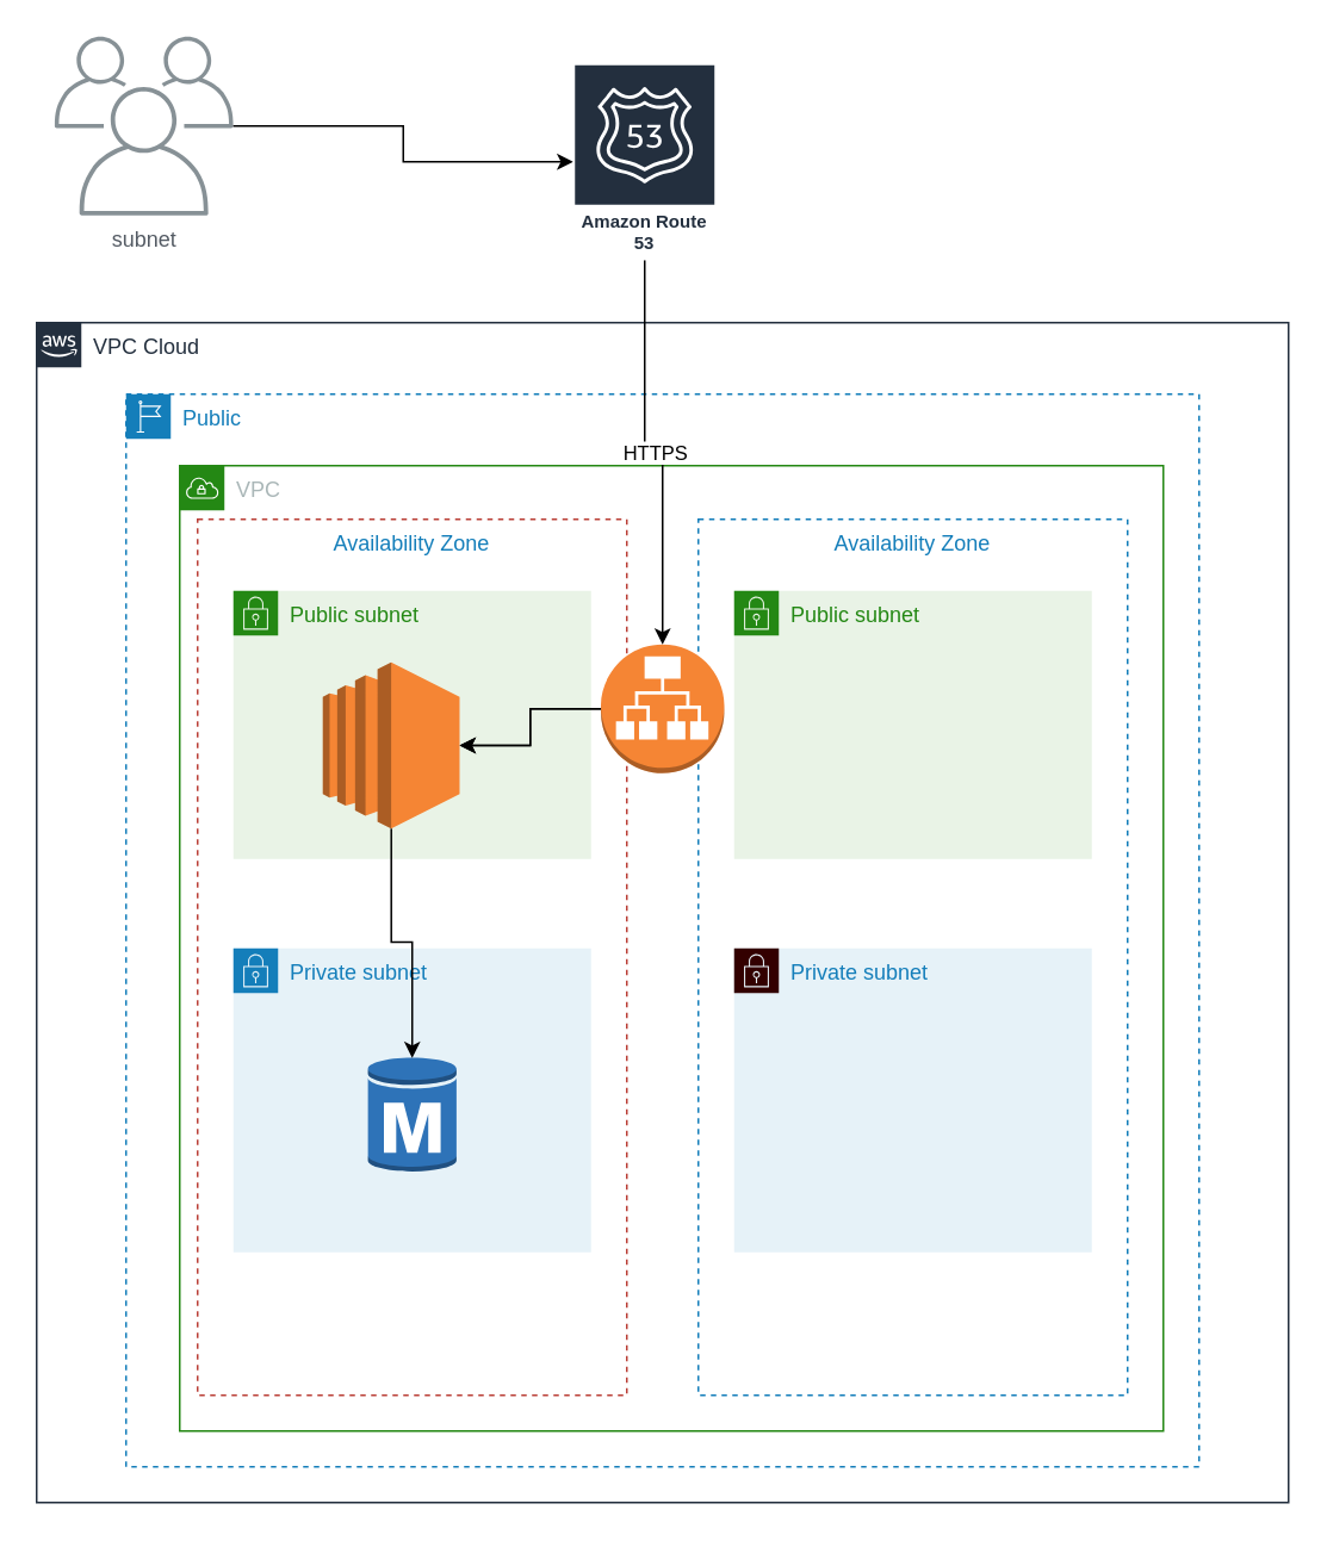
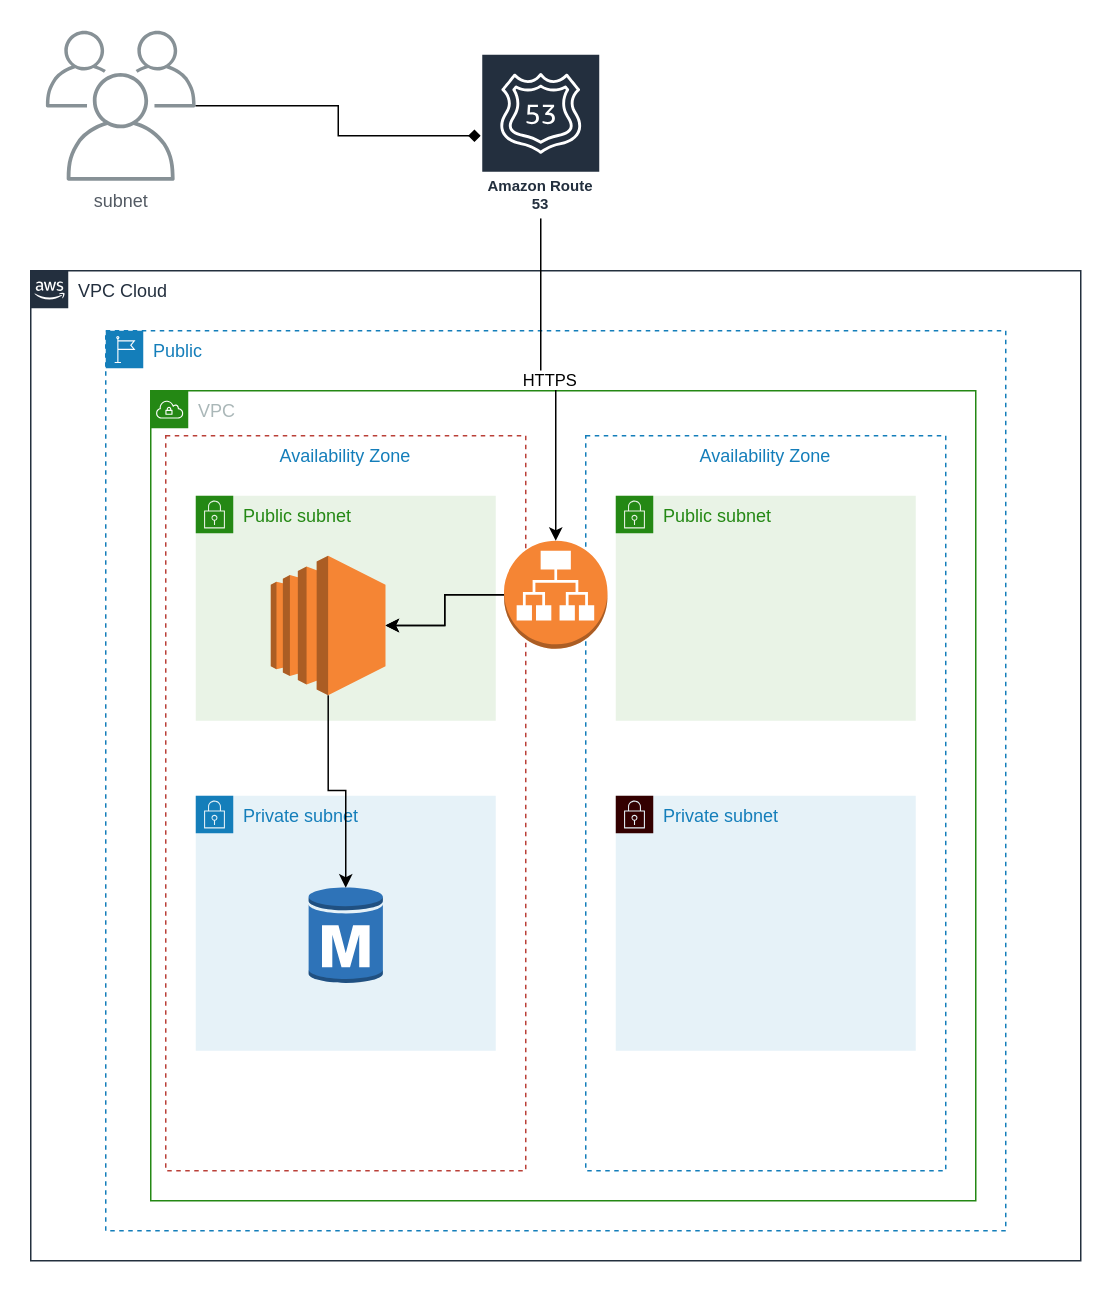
- <mxCell id="14" value="" style="edgeStyle=orthogonalEdgeStyle;rounded=0;orthogonalLoop=1;jettySize=auto;html=1;" edge="1" parent="1" source="3" target="16"><mxGeometry relative="1" as="geometry"><mxPoint x="350" y="170" as="targetPoint" /><mxPoint x="130" y="70" as="sourcePoint" /><Array as="points" /></mxGeometry></mxCell>
+ <mxCell id="14" value="" style="edgeStyle=orthogonalEdgeStyle;rounded=0;orthogonalLoop=1;jettySize=auto;html=1;endArrow=diamond;" edge="1" parent="1" source="3" target="16"><mxGeometry relative="1" as="geometry"><mxPoint x="350" y="170" as="targetPoint" /><mxPoint x="130" y="70" as="sourcePoint" /><Array as="points" /></mxGeometry></mxCell>
